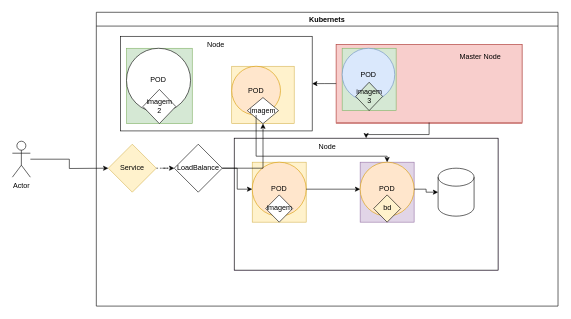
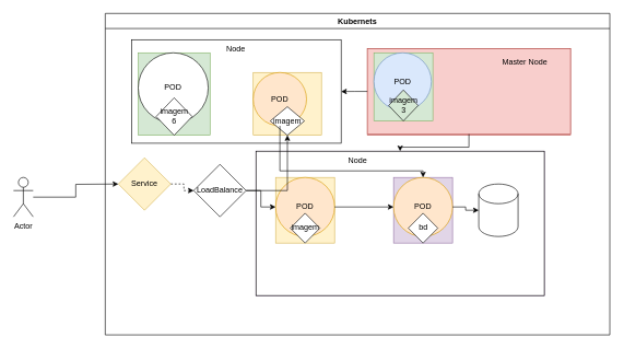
- <mxCell id="7" value="imagem&lt;div&gt;2&lt;/div&gt;" style="rhombus;whiteSpace=wrap;html=1;" vertex="1" parent="5"><mxGeometry x="27.42" y="68.569" width="54.84" height="57.141" as="geometry" /></mxCell>
+ <mxCell id="7" value="imagem&lt;div&gt;6&lt;/div&gt;" style="rhombus;whiteSpace=wrap;html=1;" vertex="1" parent="5"><mxGeometry x="27.42" y="68.569" width="54.84" height="57.141" as="geometry" /></mxCell>
- <mxCell id="38" value="Actor" style="shape=umlActor;verticalLabelPosition=bottom;verticalAlign=top;html=1;outlineConnect=0;" vertex="1" parent="1"><mxGeometry x="20" y="235" width="30" height="60" as="geometry" /></mxCell>
+ <mxCell id="38" value="Actor" style="shape=umlActor;verticalLabelPosition=bottom;verticalAlign=top;html=1;outlineConnect=0;" vertex="1" parent="1"><mxGeometry x="20" y="270" width="30" height="60" as="geometry" /></mxCell>
- <mxCell id="27" value="LoadBalance" style="rhombus;whiteSpace=wrap;html=1;" vertex="1" parent="2"><mxGeometry x="90" y="180" width="80" height="80" as="geometry" /></mxCell>
+ <mxCell id="27" value="LoadBalance" style="rhombus;whiteSpace=wrap;html=1;" vertex="1" parent="2"><mxGeometry x="95" y="190" width="80" height="80" as="geometry" /></mxCell>
- <mxCell id="20" value="bd" style="rhombus;whiteSpace=wrap;html=1;fillColor=#fff2cc;" vertex="1" parent="18"><mxGeometry x="22.5" y="54.545" width="45" height="45.455" as="geometry" /></mxCell>
+ <mxCell id="20" value="bd" style="rhombus;whiteSpace=wrap;html=1;" vertex="1" parent="18"><mxGeometry x="22.5" y="54.545" width="45" height="45.455" as="geometry" /></mxCell>
